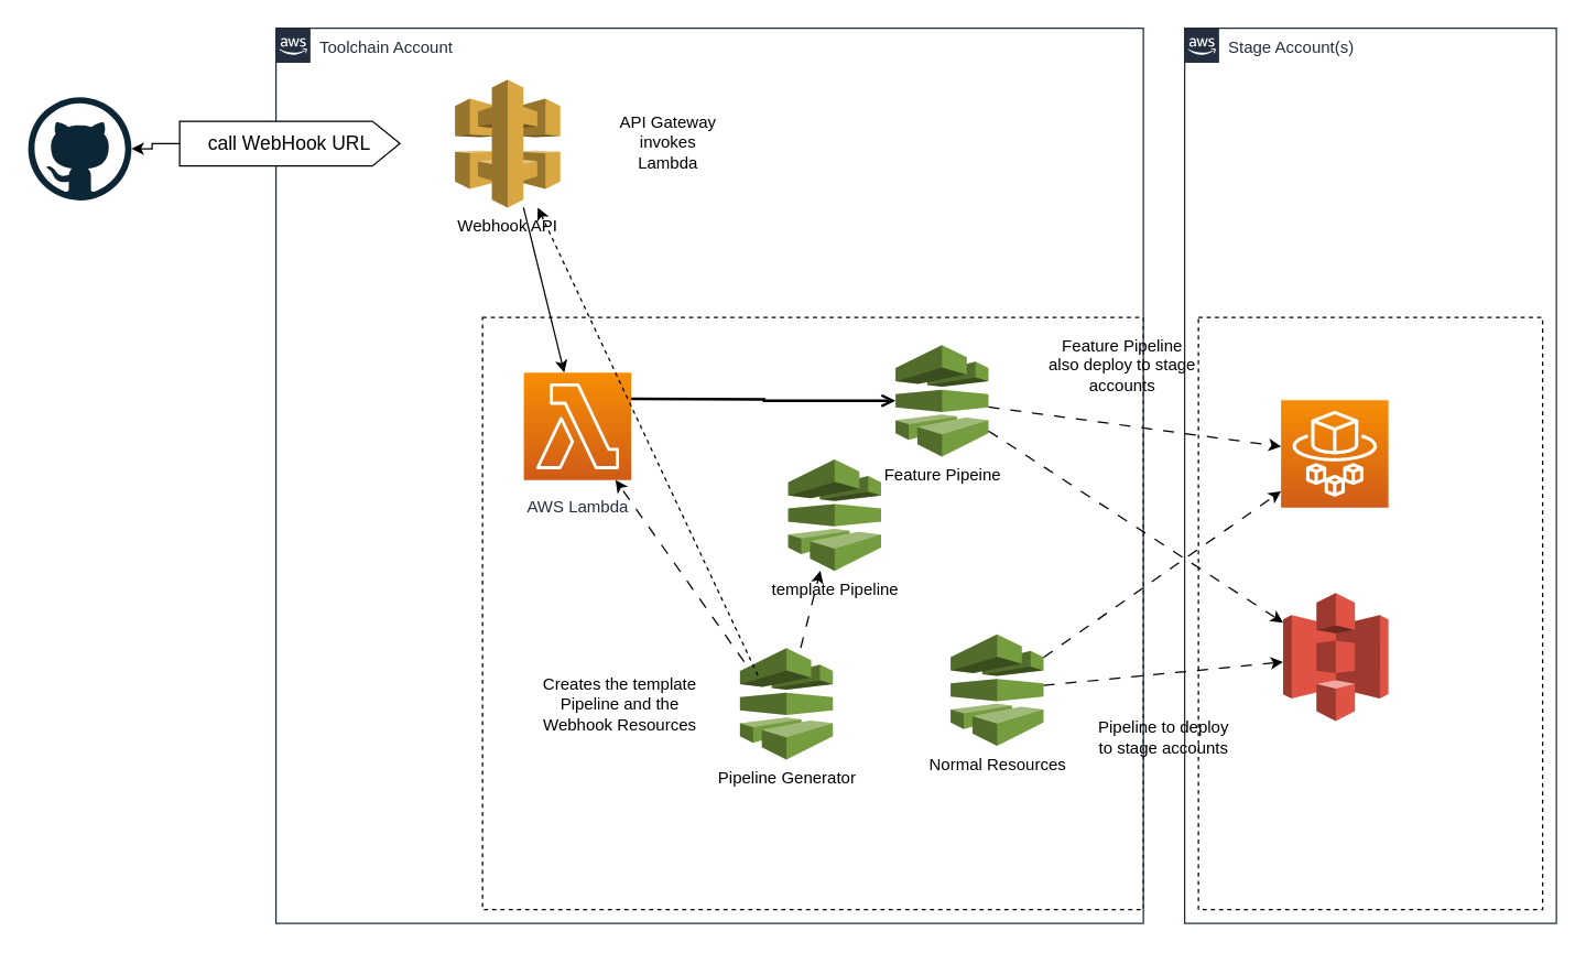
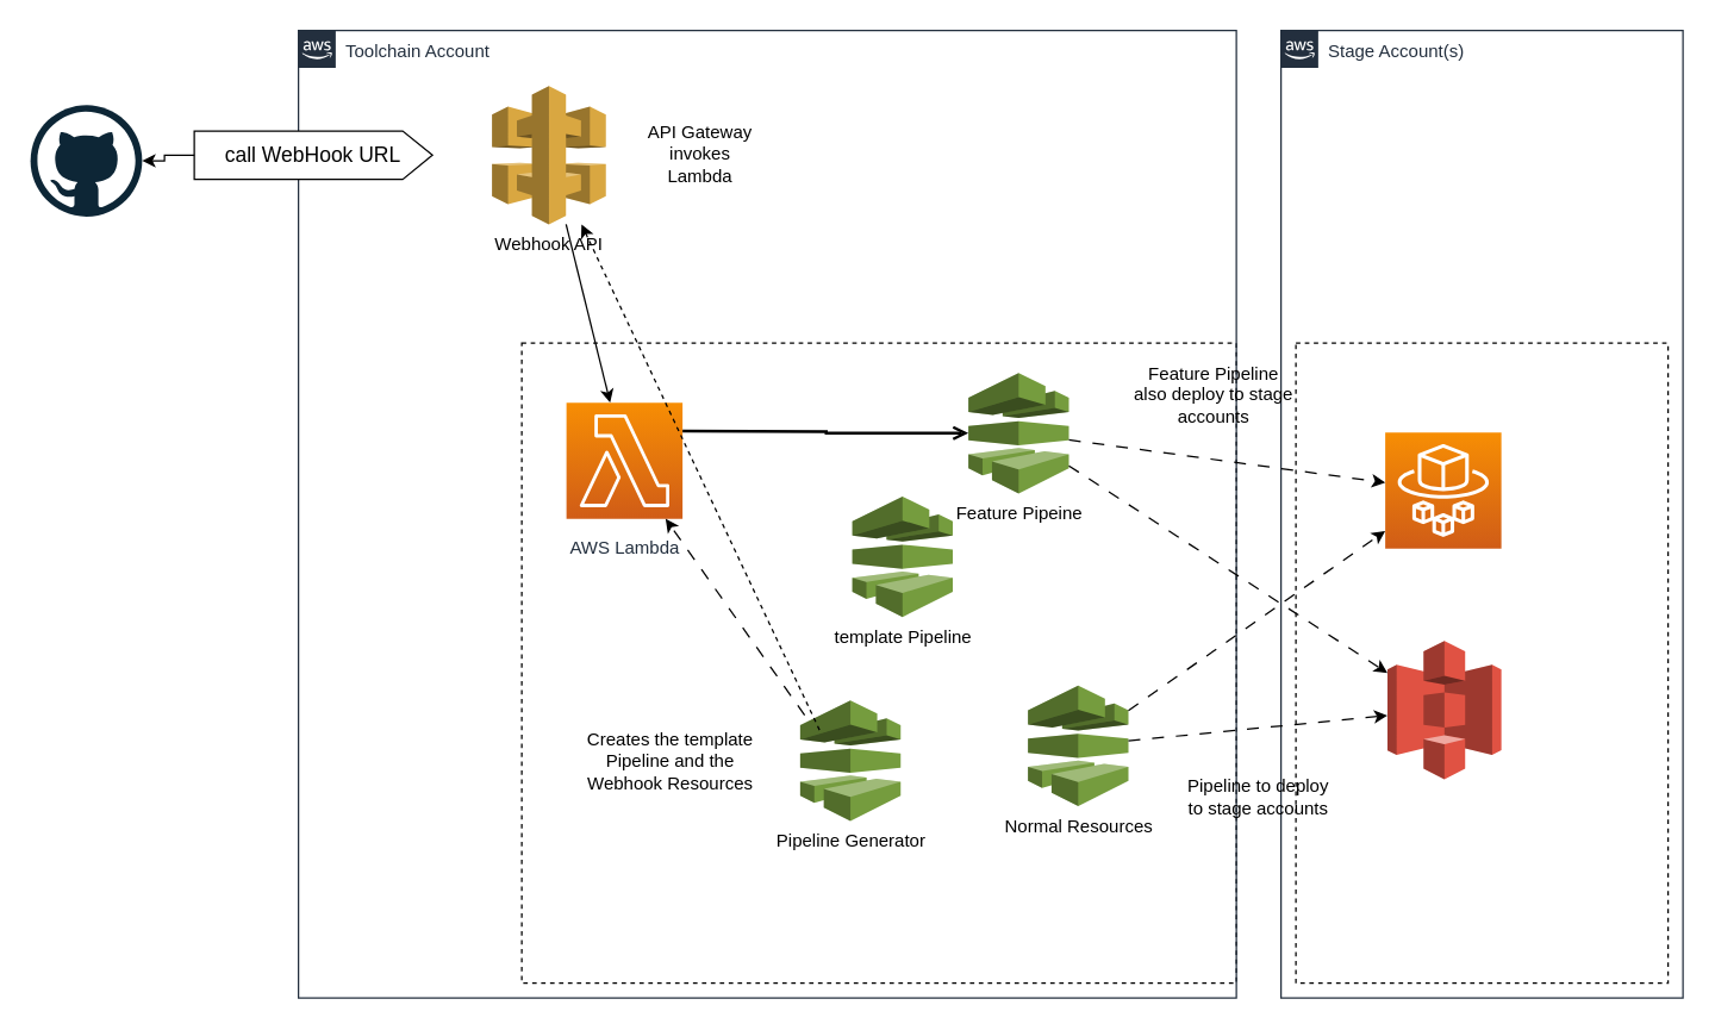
- <mxCell id="12" value="API Gateway invokes Lambda" style="text;html=1;strokeColor=none;fillColor=none;align=center;verticalAlign=middle;whiteSpace=wrap;rounded=0;" vertex="1" parent="9"><mxGeometry x="245" y="67.5" width="80" height="30" as="geometry" /></mxCell>
+ <mxCell id="12" value="API Gateway invokes Lambda" style="text;html=1;strokeColor=none;fillColor=none;align=center;verticalAlign=middle;whiteSpace=wrap;rounded=0;" vertex="1" parent="9"><mxGeometry x="230" y="67.5" width="80" height="30" as="geometry" /></mxCell>
- <mxCell id="20" value="" style="endArrow=classic;html=1;rounded=0;dashed=1;dashPattern=8 8;" edge="1" parent="1" source="6" target="19"><mxGeometry width="50" height="50" relative="1" as="geometry"><mxPoint x="570" y="350" as="sourcePoint" /><mxPoint x="620" y="300" as="targetPoint" /></mxGeometry></mxCell>
